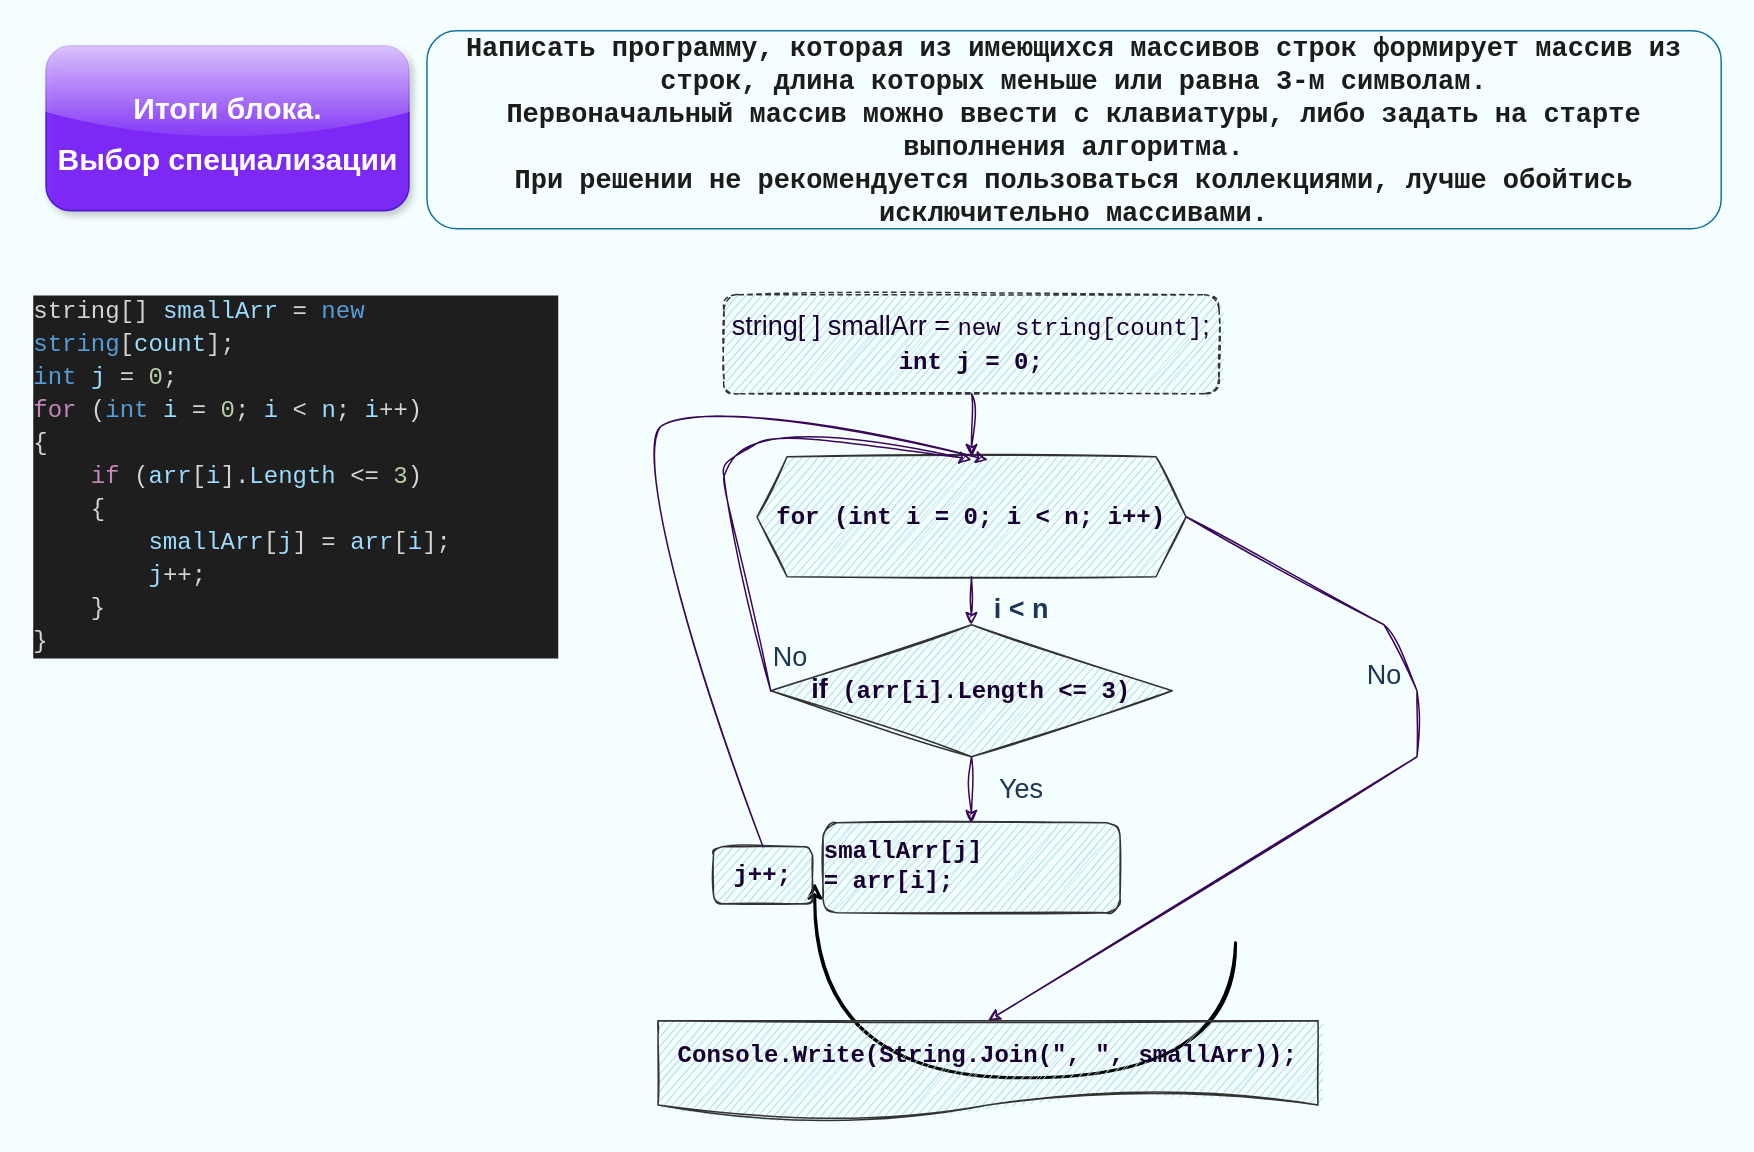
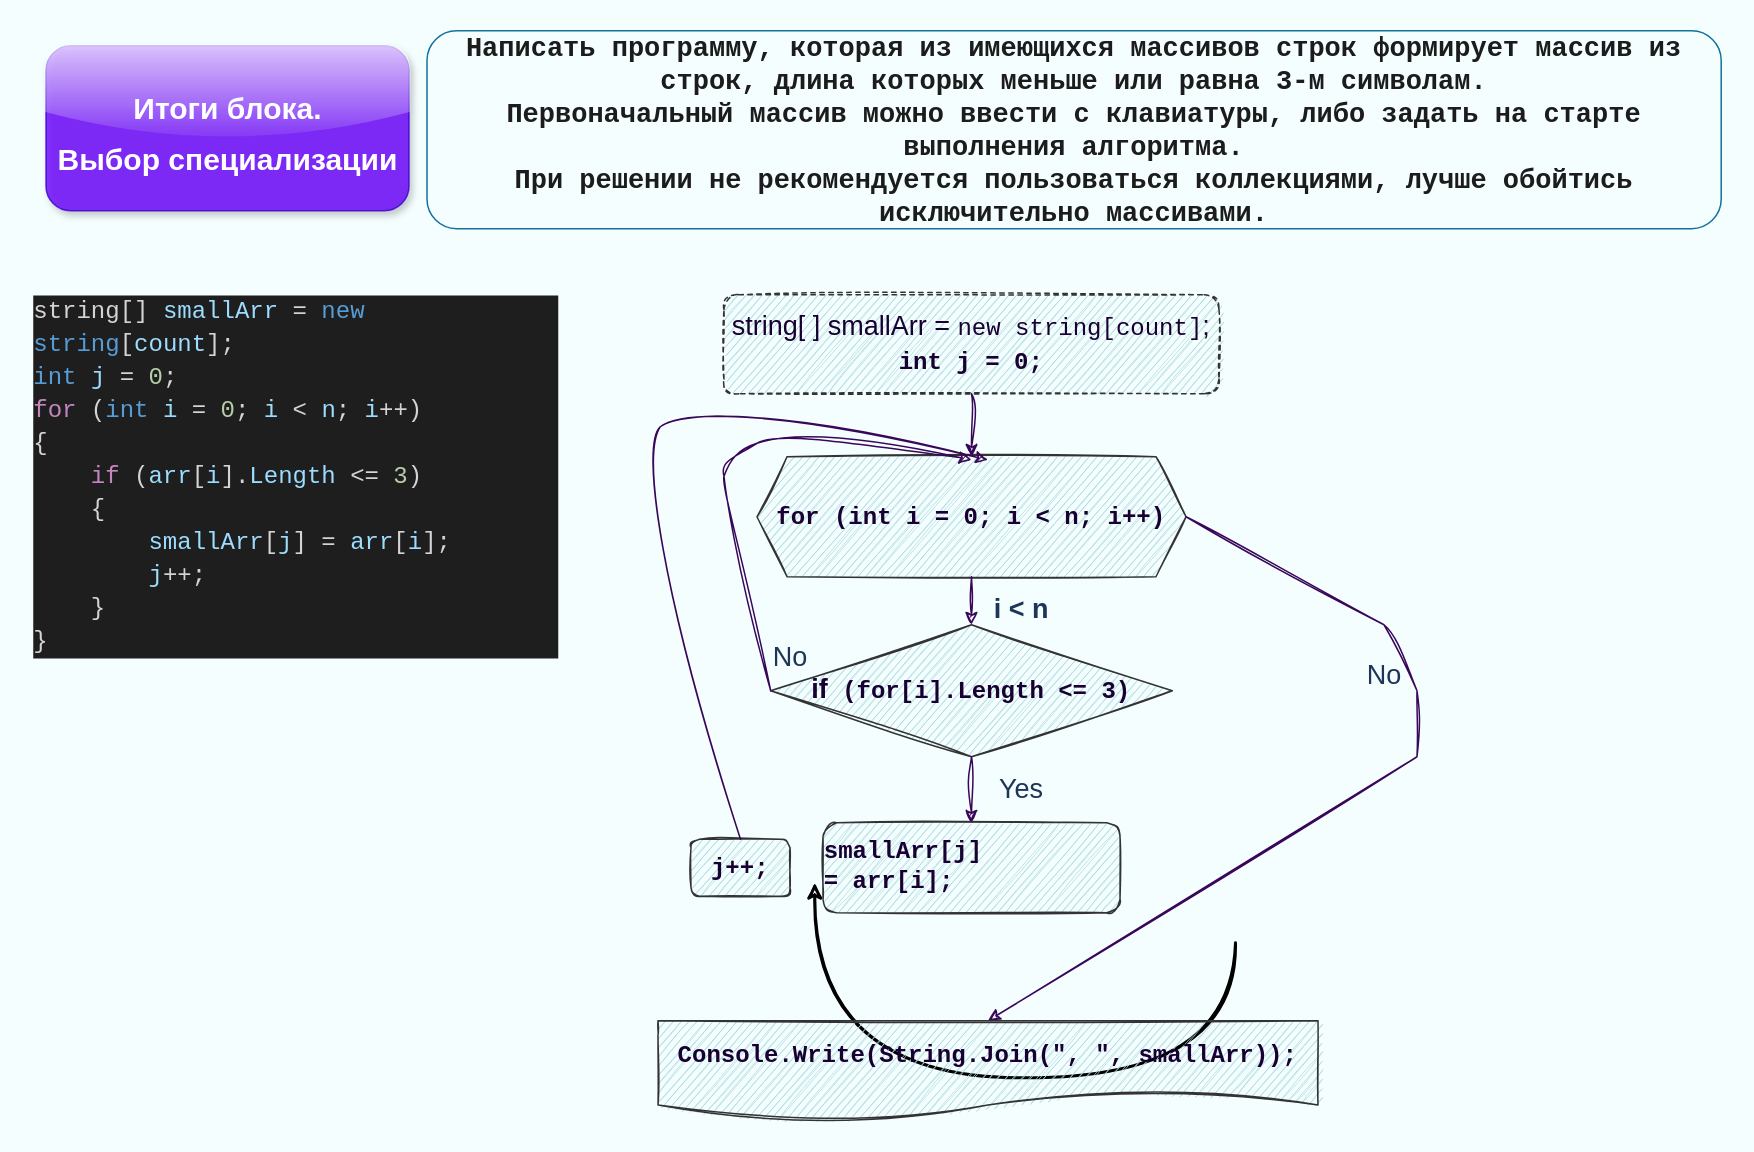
- <mxCell id="12" value="&lt;b&gt;if&lt;span style=&quot;font-family: Consolas, &amp;quot;Courier New&amp;quot;, monospace; font-size: 16px; text-align: left;&quot;&gt;&amp;nbsp;(&lt;/span&gt;&lt;span style=&quot;font-family: Consolas, &amp;quot;Courier New&amp;quot;, monospace; font-size: 16px; text-align: left;&quot;&gt;arr&lt;/span&gt;&lt;span style=&quot;font-family: Consolas, &amp;quot;Courier New&amp;quot;, monospace; font-size: 16px; text-align: left;&quot;&gt;[&lt;/span&gt;&lt;span style=&quot;font-family: Consolas, &amp;quot;Courier New&amp;quot;, monospace; font-size: 16px; text-align: left;&quot;&gt;i&lt;/span&gt;&lt;span style=&quot;font-family: Consolas, &amp;quot;Courier New&amp;quot;, monospace; font-size: 16px; text-align: left;&quot;&gt;].&lt;/span&gt;&lt;span style=&quot;font-family: Consolas, &amp;quot;Courier New&amp;quot;, monospace; font-size: 16px; text-align: left;&quot;&gt;Length&lt;/span&gt;&lt;span style=&quot;font-family: Consolas, &amp;quot;Courier New&amp;quot;, monospace; font-size: 16px; text-align: left;&quot;&gt;&amp;nbsp;&amp;lt;=&amp;nbsp;&lt;/span&gt;&lt;span style=&quot;font-family: Consolas, &amp;quot;Courier New&amp;quot;, monospace; font-size: 16px; text-align: left;&quot;&gt;3&lt;/span&gt;&lt;span style=&quot;font-family: Consolas, &amp;quot;Courier New&amp;quot;, monospace; font-size: 16px; text-align: left;&quot;&gt;)&lt;/span&gt;&lt;/b&gt;" style="rhombus;whiteSpace=wrap;html=1;rounded=0;sketch=1;hachureGap=4;strokeColor=#333333;fontFamily=Helvetica;fontSize=18;fontColor=#190033;fillColor=#A8DADC;" parent="1" vertex="1"><mxGeometry x="513.13" y="416" width="267.75" height="88" as="geometry" /></mxCell>
+ <mxCell id="12" value="&lt;b&gt;if&lt;span style=&quot;font-family: Consolas, &amp;quot;Courier New&amp;quot;, monospace; font-size: 16px; text-align: left;&quot;&gt;&amp;nbsp;(&lt;/span&gt;&lt;span style=&quot;font-family: Consolas, &amp;quot;Courier New&amp;quot;, monospace; font-size: 16px; text-align: left;&quot;&gt;for&lt;/span&gt;&lt;span style=&quot;font-family: Consolas, &amp;quot;Courier New&amp;quot;, monospace; font-size: 16px; text-align: left;&quot;&gt;[&lt;/span&gt;&lt;span style=&quot;font-family: Consolas, &amp;quot;Courier New&amp;quot;, monospace; font-size: 16px; text-align: left;&quot;&gt;i&lt;/span&gt;&lt;span style=&quot;font-family: Consolas, &amp;quot;Courier New&amp;quot;, monospace; font-size: 16px; text-align: left;&quot;&gt;].&lt;/span&gt;&lt;span style=&quot;font-family: Consolas, &amp;quot;Courier New&amp;quot;, monospace; font-size: 16px; text-align: left;&quot;&gt;Length&lt;/span&gt;&lt;span style=&quot;font-family: Consolas, &amp;quot;Courier New&amp;quot;, monospace; font-size: 16px; text-align: left;&quot;&gt;&amp;nbsp;&amp;lt;=&amp;nbsp;&lt;/span&gt;&lt;span style=&quot;font-family: Consolas, &amp;quot;Courier New&amp;quot;, monospace; font-size: 16px; text-align: left;&quot;&gt;3&lt;/span&gt;&lt;span style=&quot;font-family: Consolas, &amp;quot;Courier New&amp;quot;, monospace; font-size: 16px; text-align: left;&quot;&gt;)&lt;/span&gt;&lt;/b&gt;" style="rhombus;whiteSpace=wrap;html=1;rounded=0;sketch=1;hachureGap=4;strokeColor=#333333;fontFamily=Helvetica;fontSize=18;fontColor=#190033;fillColor=#A8DADC;" parent="1" vertex="1"><mxGeometry x="513.13" y="416" width="267.75" height="88" as="geometry" /></mxCell>
- <mxCell id="18" value="&lt;b style=&quot;font-family: Consolas, &amp;quot;Courier New&amp;quot;, monospace; font-size: 16px; text-align: left;&quot;&gt;j++;&lt;/b&gt;" style="rounded=1;whiteSpace=wrap;html=1;sketch=1;hachureGap=4;strokeColor=#333333;fontFamily=Helvetica;fontSize=18;fontColor=#190033;fillColor=#A8DADC;" parent="1" vertex="1"><mxGeometry x="475" y="564" width="66" height="38" as="geometry" /></mxCell>
+ <mxCell id="18" value="&lt;b style=&quot;font-family: Consolas, &amp;quot;Courier New&amp;quot;, monospace; font-size: 16px; text-align: left;&quot;&gt;j++;&lt;/b&gt;" style="rounded=1;whiteSpace=wrap;html=1;sketch=1;hachureGap=4;strokeColor=#333333;fontFamily=Helvetica;fontSize=18;fontColor=#190033;fillColor=#A8DADC;" parent="1" vertex="1"><mxGeometry x="460" y="559" width="66" height="38" as="geometry" /></mxCell>
